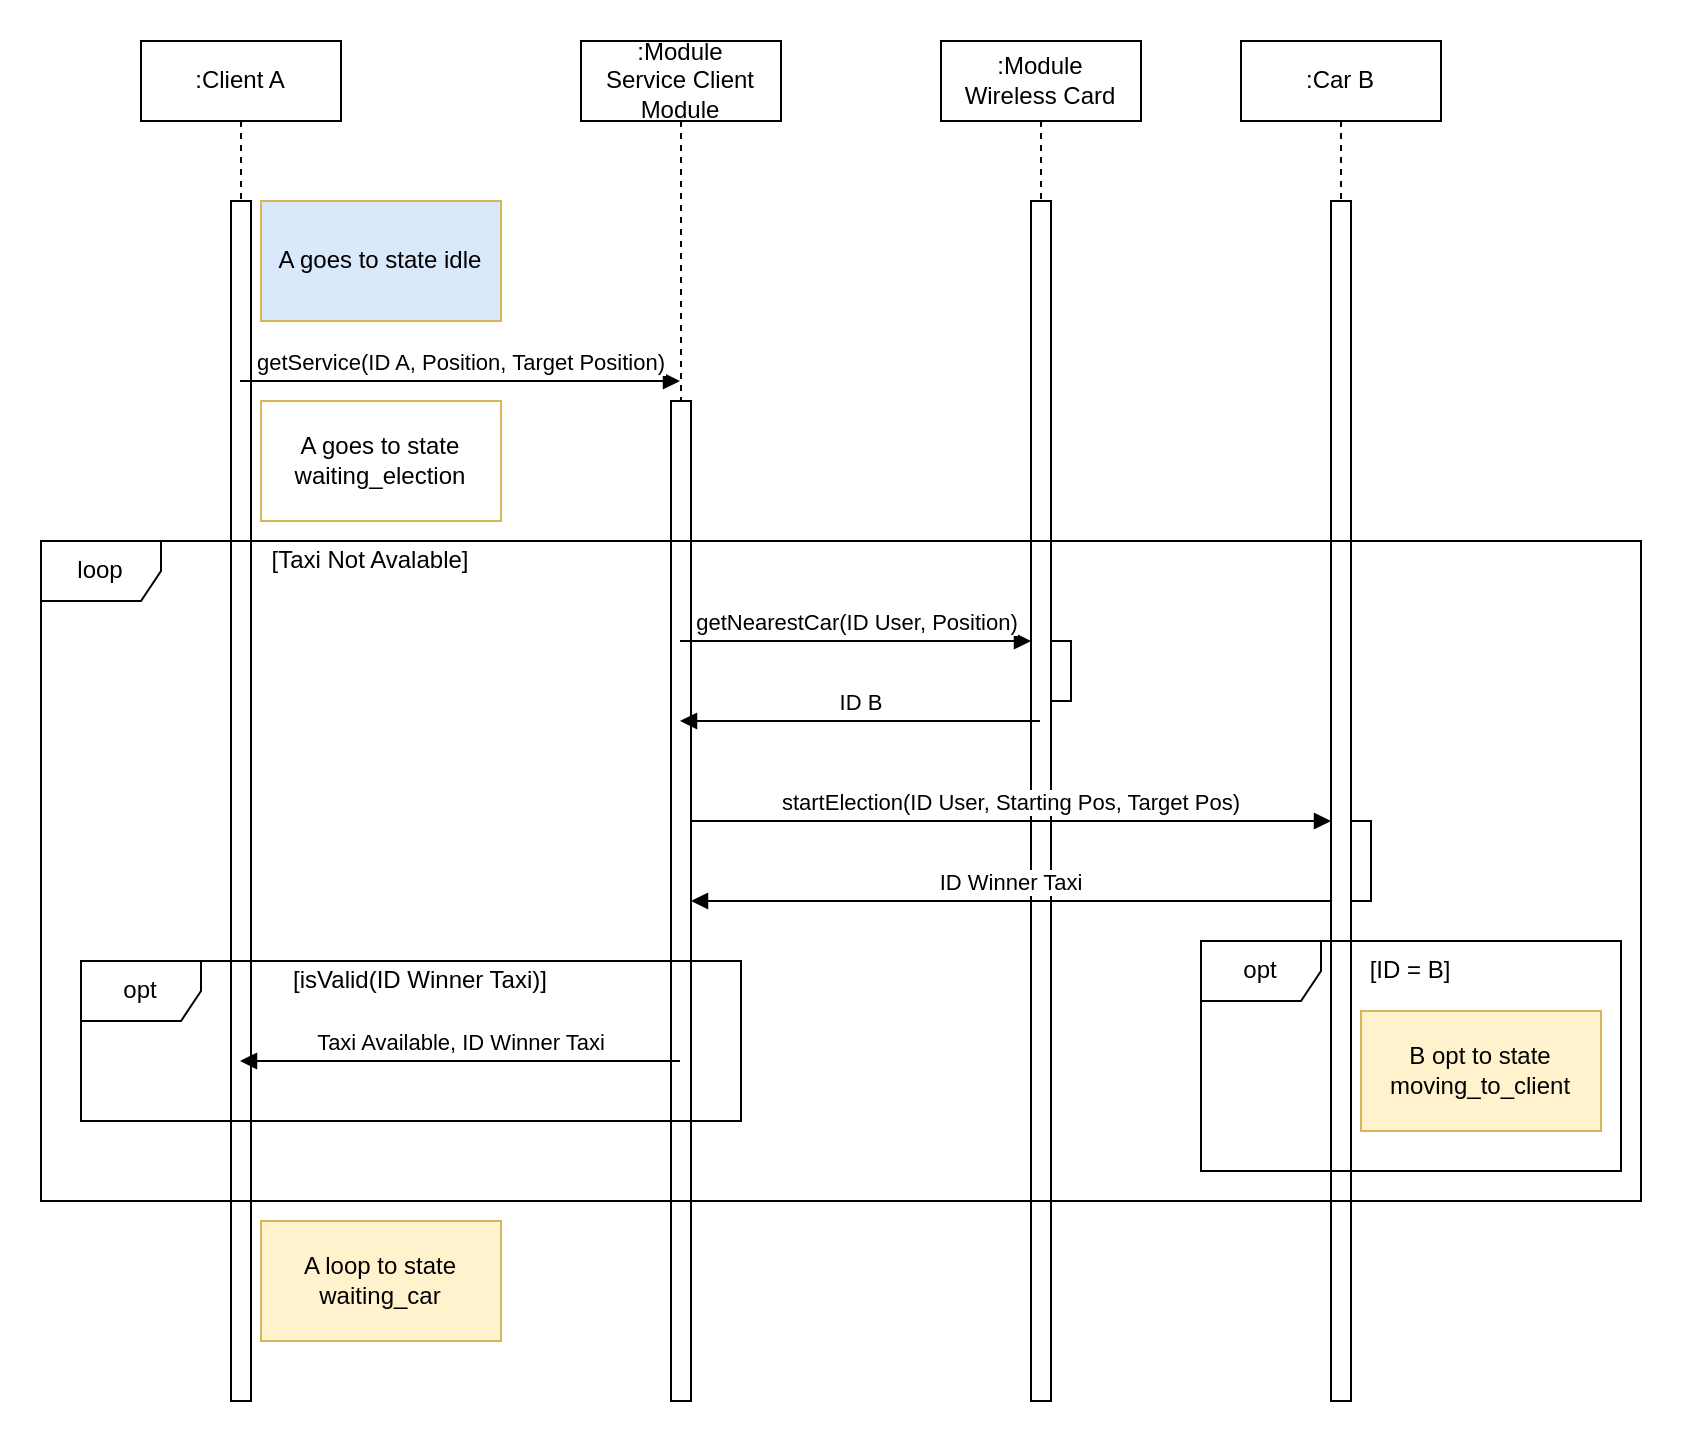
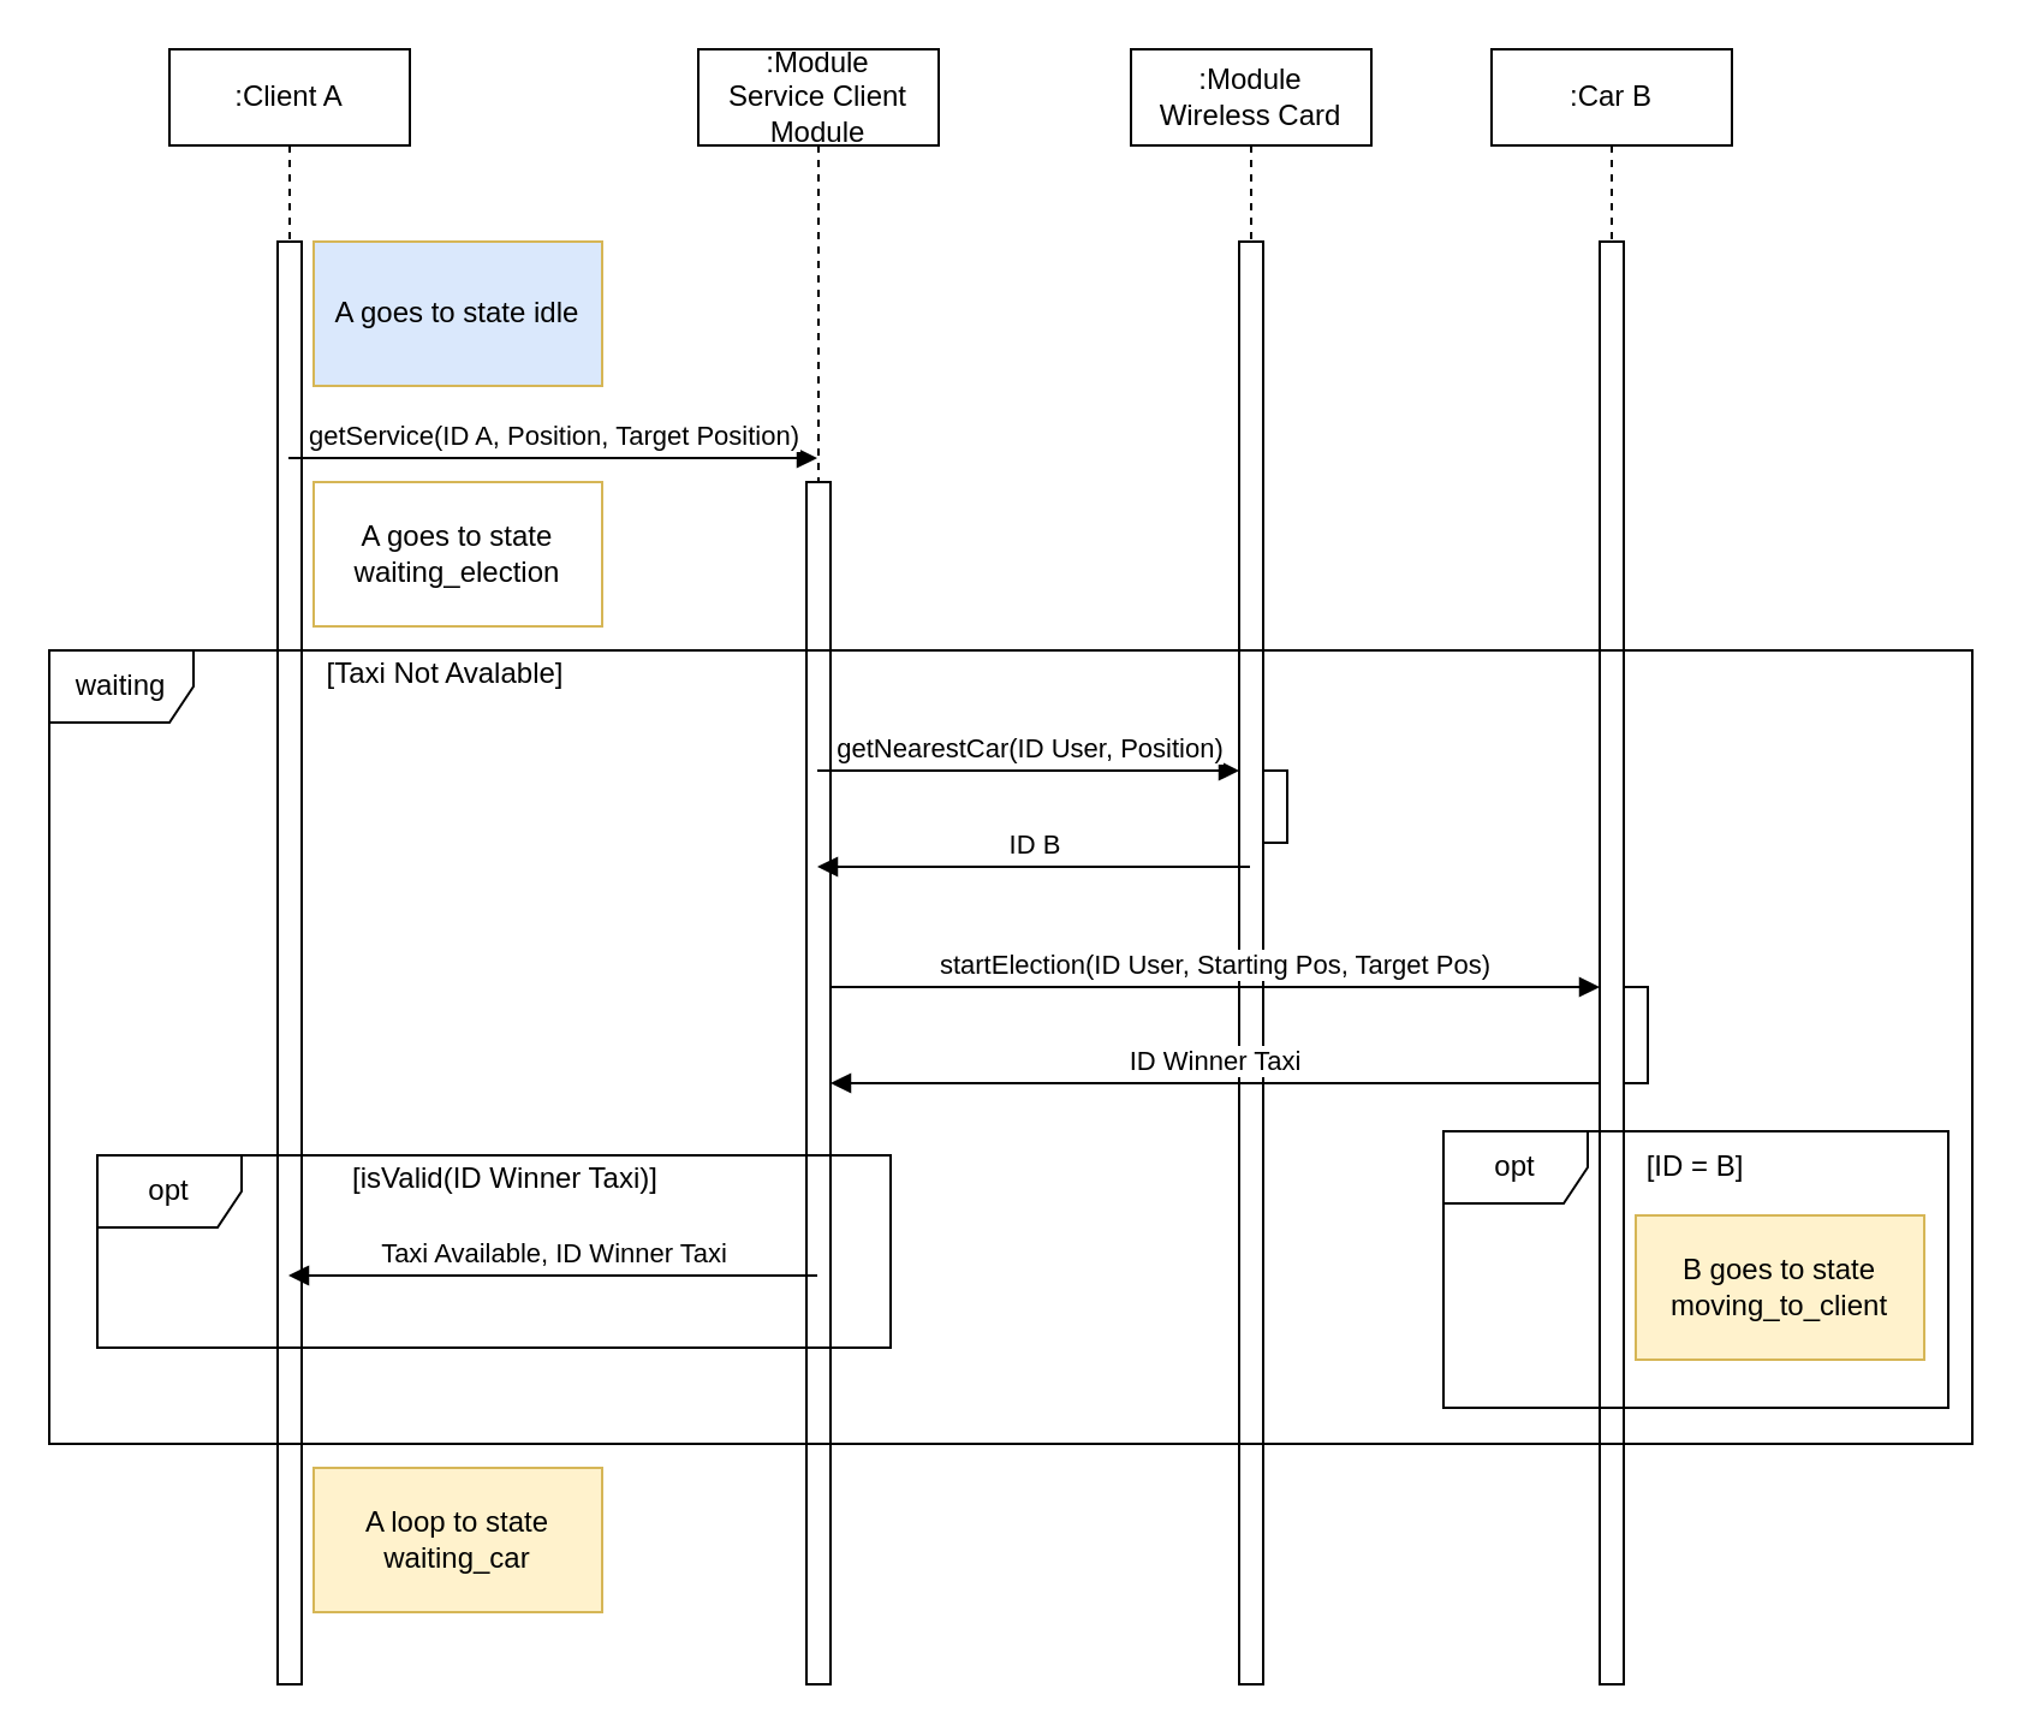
- <mxCell id="16" value="loop" style="shape=umlFrame;whiteSpace=wrap;html=1;" parent="1" vertex="1"><mxGeometry x="20" y="270" width="800" height="330" as="geometry" /></mxCell>
+ <mxCell id="16" value="waiting" style="shape=umlFrame;whiteSpace=wrap;html=1;" parent="1" vertex="1"><mxGeometry x="20" y="270" width="800" height="330" as="geometry" /></mxCell>
- <mxCell id="26" value="B opt to state moving_to_client" style="rounded=0;whiteSpace=wrap;html=1;fillColor=#fff2cc;strokeColor=#d6b656;" parent="1" vertex="1"><mxGeometry x="680" y="505" width="120" height="60" as="geometry" /></mxCell>
+ <mxCell id="26" value="B goes to state moving_to_client" style="rounded=0;whiteSpace=wrap;html=1;fillColor=#fff2cc;strokeColor=#d6b656;" parent="1" vertex="1"><mxGeometry x="680" y="505" width="120" height="60" as="geometry" /></mxCell>
